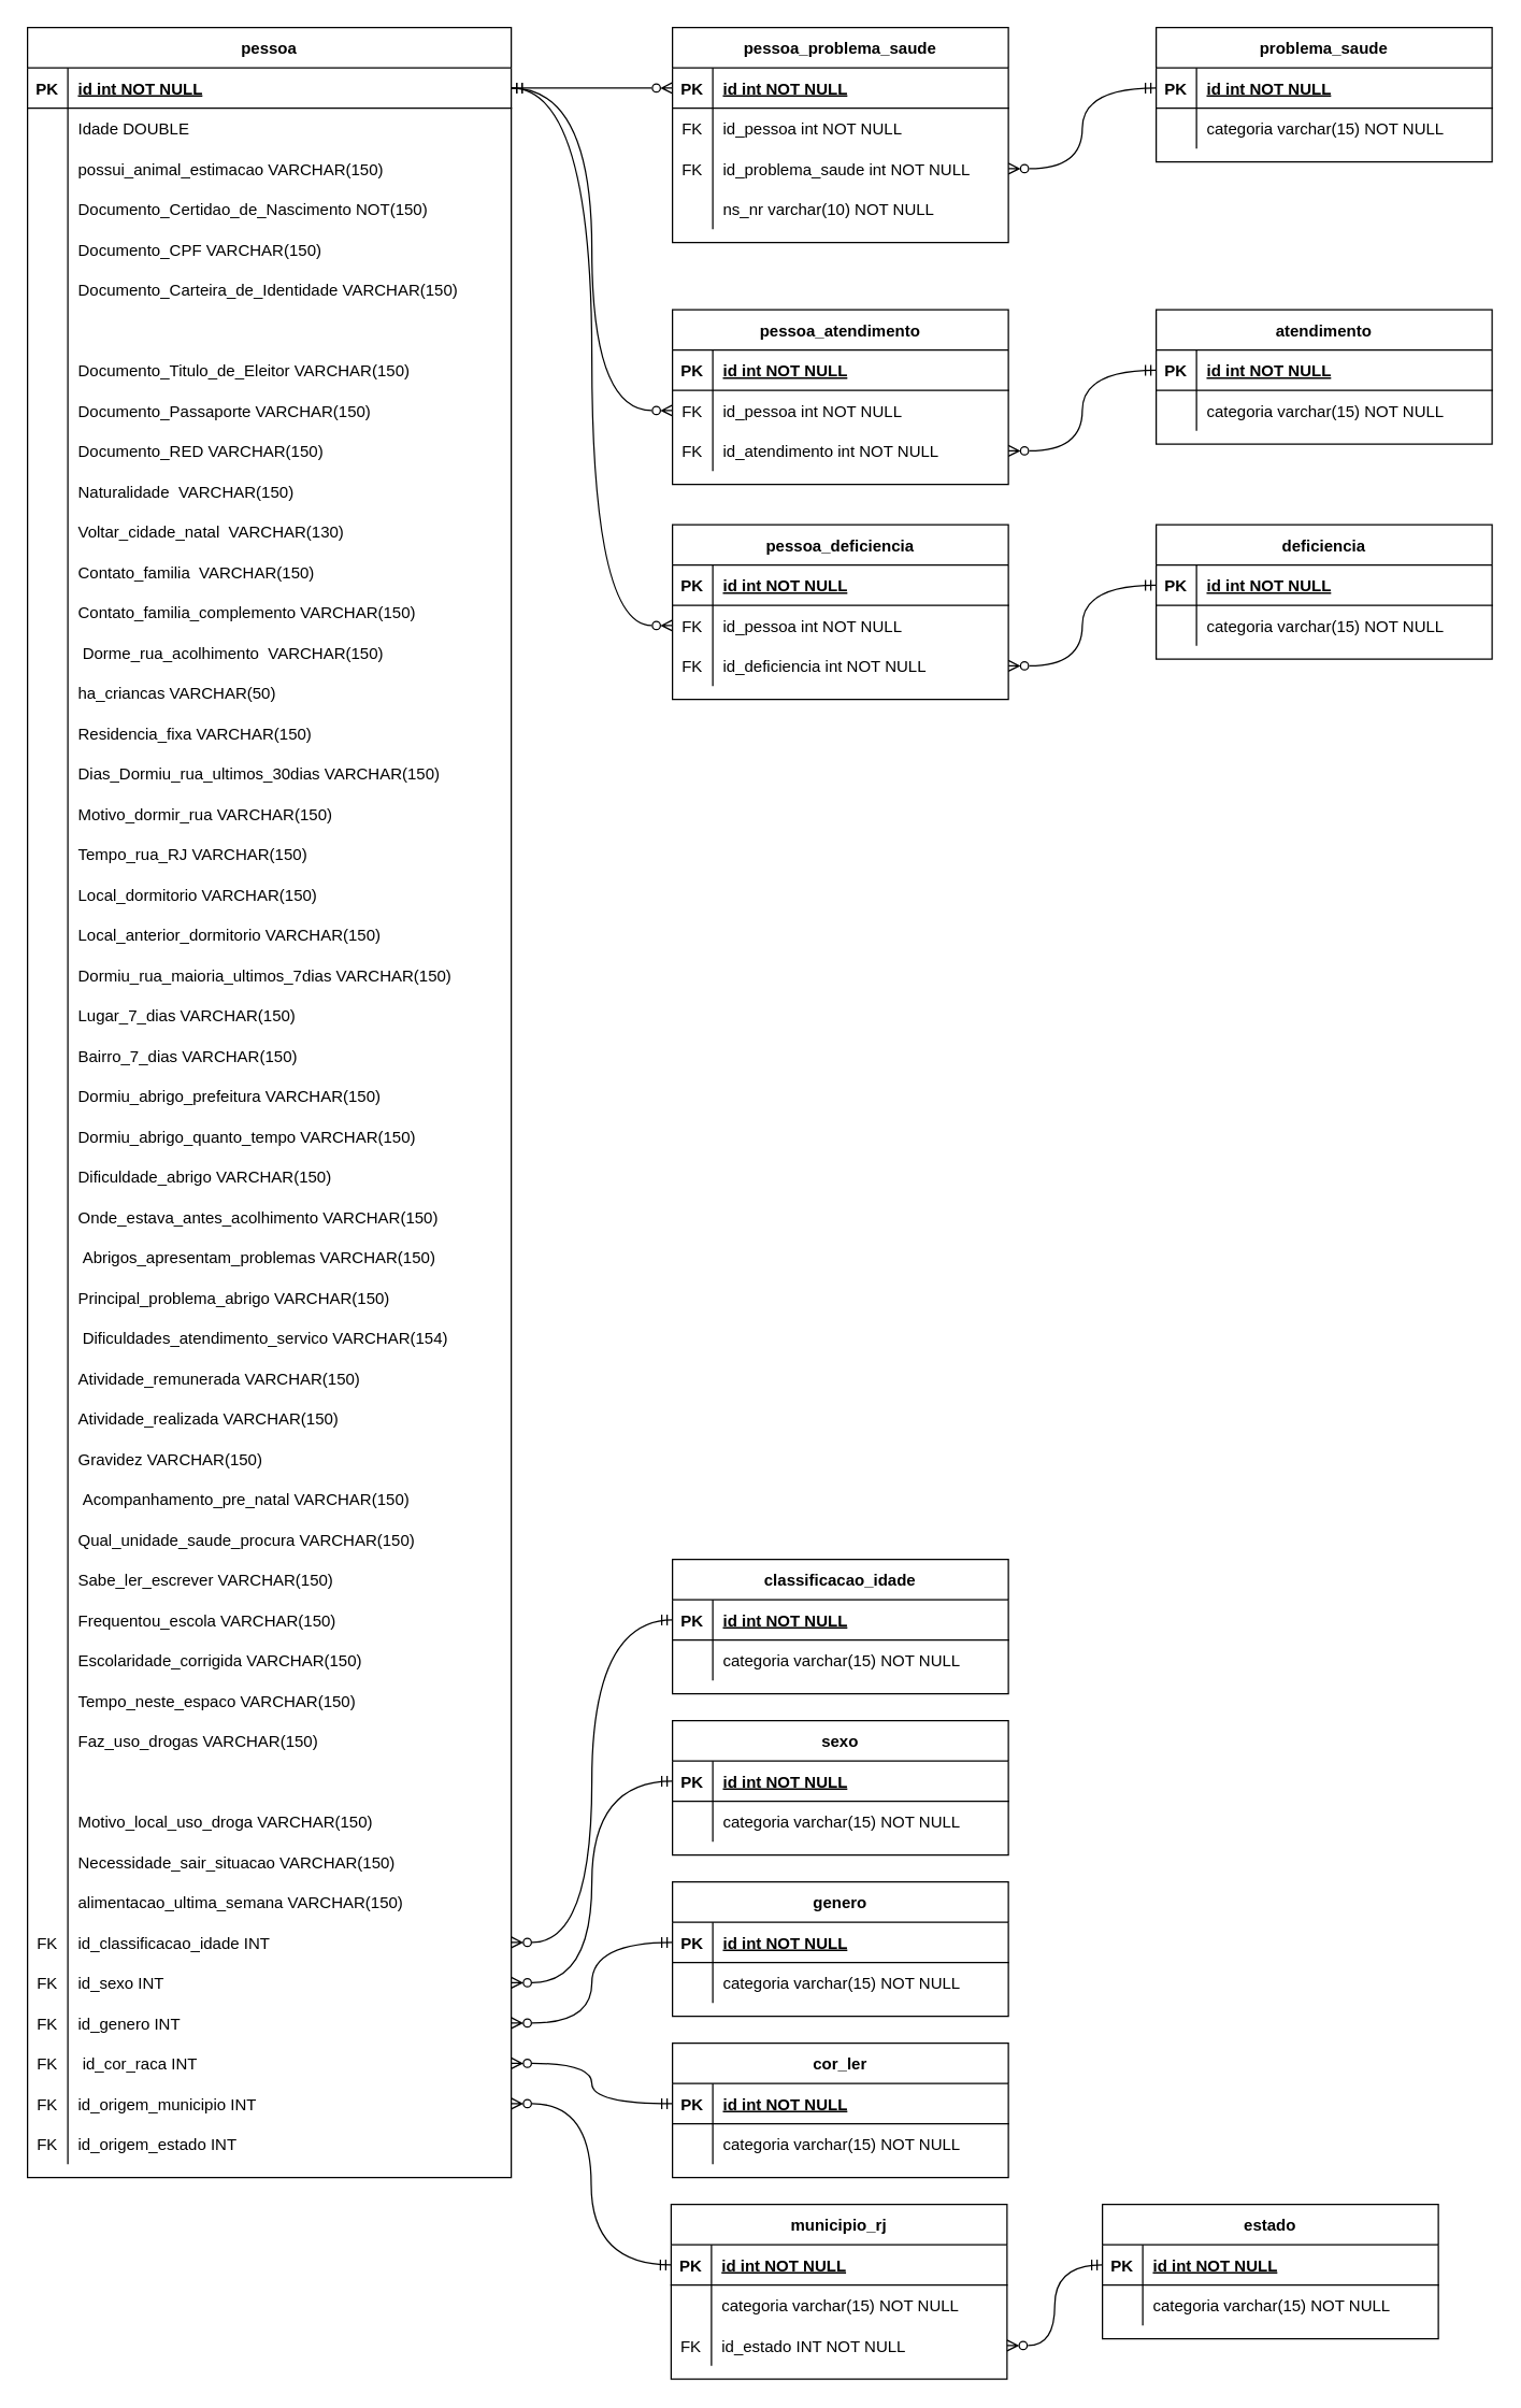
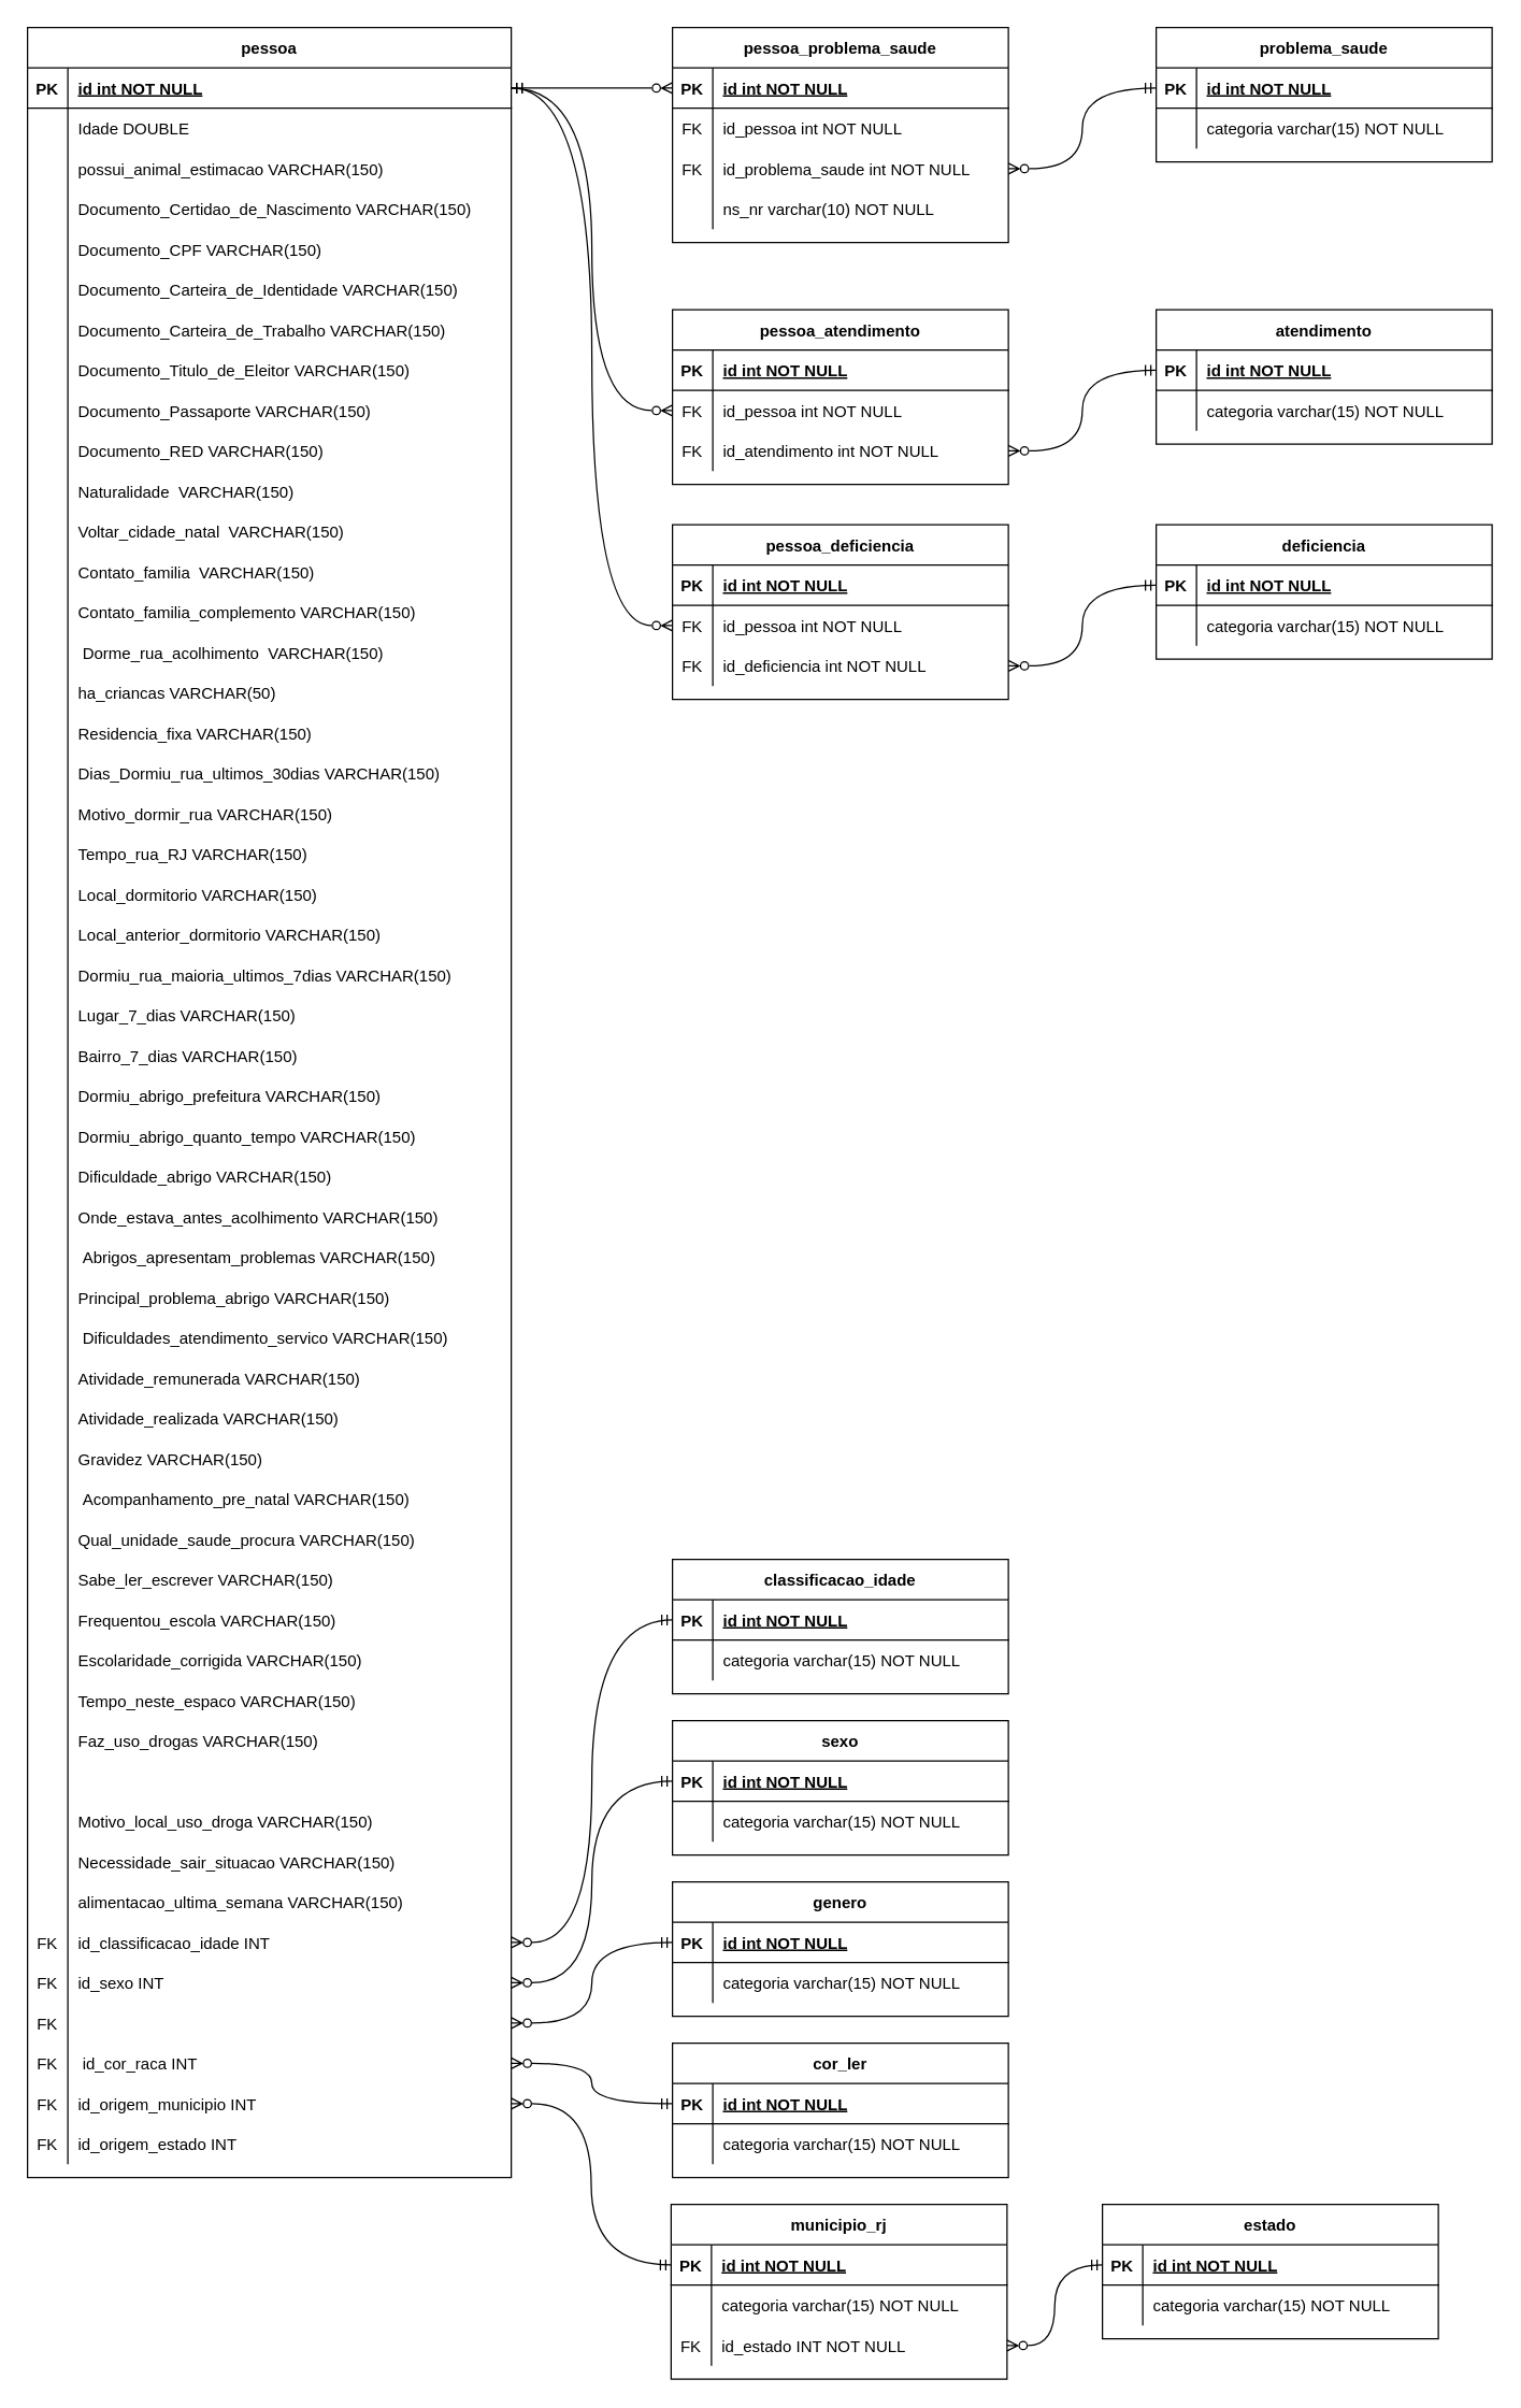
- <mxCell id="14" value="Documento_Certidao_de_Nascimento NOT(150)" style="shape=partialRectangle;overflow=hidden;connectable=0;fillColor=none;top=0;left=0;bottom=0;right=0;align=left;spacingLeft=6;" parent="12" vertex="1"><mxGeometry x="30" width="330" height="30" as="geometry"><mxRectangle width="330" height="30" as="alternateBounds" /></mxGeometry></mxCell>
+ <mxCell id="14" value="Documento_Certidao_de_Nascimento VARCHAR(150)" style="shape=partialRectangle;overflow=hidden;connectable=0;fillColor=none;top=0;left=0;bottom=0;right=0;align=left;spacingLeft=6;" parent="12" vertex="1"><mxGeometry x="30" width="330" height="30" as="geometry"><mxRectangle width="330" height="30" as="alternateBounds" /></mxGeometry></mxCell>
+ <mxCell id="23" value="Documento_Carteira_de_Trabalho VARCHAR(150)" style="shape=partialRectangle;overflow=hidden;connectable=0;fillColor=none;top=0;left=0;bottom=0;right=0;align=left;spacingLeft=6;" parent="21" vertex="1"><mxGeometry x="30" width="330" height="30" as="geometry"><mxRectangle width="330" height="30" as="alternateBounds" /></mxGeometry></mxCell>
- <mxCell id="38" value="Voltar_cidade_natal  VARCHAR(130)" style="shape=partialRectangle;overflow=hidden;connectable=0;fillColor=none;top=0;left=0;bottom=0;right=0;align=left;spacingLeft=6;" parent="36" vertex="1"><mxGeometry x="30" width="330" height="30" as="geometry"><mxRectangle width="330" height="30" as="alternateBounds" /></mxGeometry></mxCell>
+ <mxCell id="38" value="Voltar_cidade_natal  VARCHAR(150)" style="shape=partialRectangle;overflow=hidden;connectable=0;fillColor=none;top=0;left=0;bottom=0;right=0;align=left;spacingLeft=6;" parent="36" vertex="1"><mxGeometry x="30" width="330" height="30" as="geometry"><mxRectangle width="330" height="30" as="alternateBounds" /></mxGeometry></mxCell>
- <mxCell id="98" value=" Dificuldades_atendimento_servico VARCHAR(154)" style="shape=partialRectangle;overflow=hidden;connectable=0;fillColor=none;top=0;left=0;bottom=0;right=0;align=left;spacingLeft=6;" parent="96" vertex="1"><mxGeometry x="30" width="330" height="30" as="geometry"><mxRectangle width="330" height="30" as="alternateBounds" /></mxGeometry></mxCell>
+ <mxCell id="98" value=" Dificuldades_atendimento_servico VARCHAR(150)" style="shape=partialRectangle;overflow=hidden;connectable=0;fillColor=none;top=0;left=0;bottom=0;right=0;align=left;spacingLeft=6;" parent="96" vertex="1"><mxGeometry x="30" width="330" height="30" as="geometry"><mxRectangle width="330" height="30" as="alternateBounds" /></mxGeometry></mxCell>
- <mxCell id="148" value="id_genero INT" style="shape=partialRectangle;overflow=hidden;connectable=0;fillColor=none;top=0;left=0;bottom=0;right=0;align=left;spacingLeft=6;" parent="146" vertex="1"><mxGeometry x="30" width="330" height="30" as="geometry"><mxRectangle width="330" height="30" as="alternateBounds" /></mxGeometry></mxCell>
